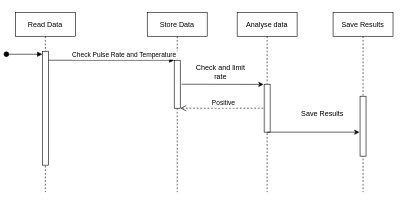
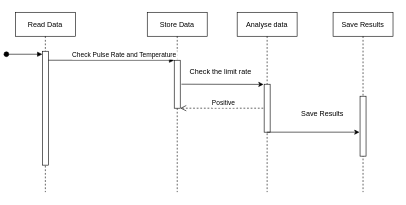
- <mxCell id="14" value="Check and limit rate" style="text;html=1;strokeColor=none;fillColor=none;align=center;verticalAlign=middle;whiteSpace=wrap;rounded=0;" parent="1" vertex="1"><mxGeometry x="310" y="110" width="105" height="20" as="geometry" /></mxCell>
+ <mxCell id="14" value="Check the limit rate" style="text;html=1;strokeColor=none;fillColor=none;align=center;verticalAlign=middle;whiteSpace=wrap;rounded=0;" parent="1" vertex="1"><mxGeometry x="310" y="110" width="105" height="20" as="geometry" /></mxCell>
